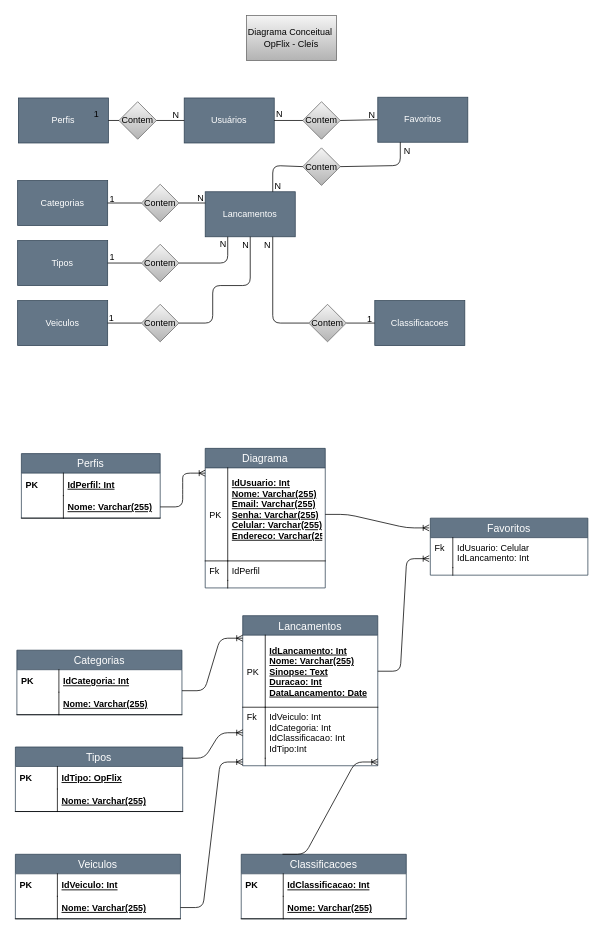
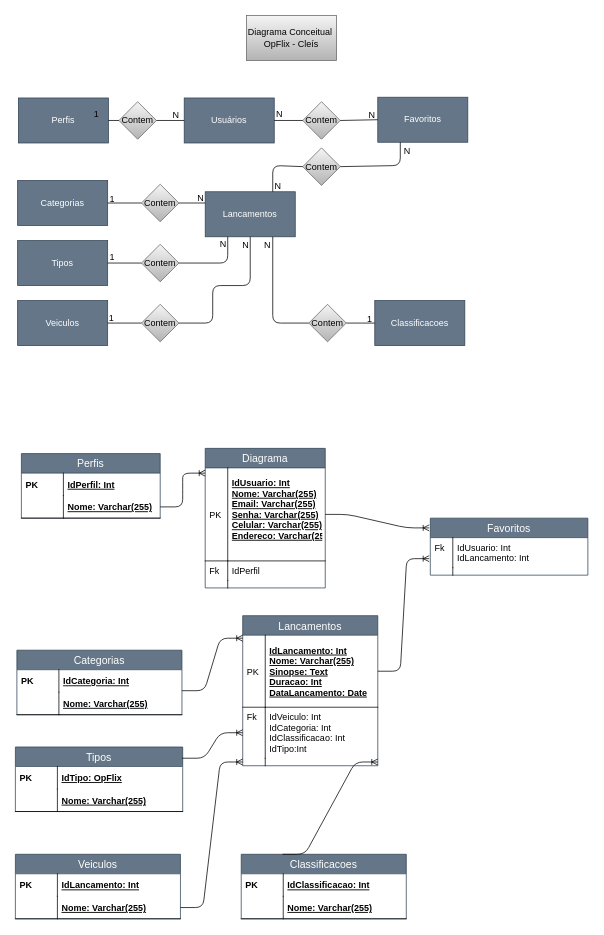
- <mxCell id="74" value="IdUsuario: Celular&#10;IdLancamento: Int" style="shape=partialRectangle;top=0;left=0;right=0;bottom=0;align=left;verticalAlign=top;fillColor=none;spacingLeft=34;spacingRight=4;overflow=hidden;rotatable=0;points=[[0,0.5],[1,0.5]];portConstraint=eastwest;dropTarget=0;fontSize=12;" parent="73" vertex="1"><mxGeometry y="26" width="210" height="40" as="geometry" /></mxCell>
+ <mxCell id="74" value="IdUsuario: Int&#10;IdLancamento: Int" style="shape=partialRectangle;top=0;left=0;right=0;bottom=0;align=left;verticalAlign=top;fillColor=none;spacingLeft=34;spacingRight=4;overflow=hidden;rotatable=0;points=[[0,0.5],[1,0.5]];portConstraint=eastwest;dropTarget=0;fontSize=12;" parent="73" vertex="1"><mxGeometry y="26" width="210" height="40" as="geometry" /></mxCell>
- <mxCell id="68" value="IdVeiculo: Int" style="shape=partialRectangle;top=0;left=0;right=0;bottom=0;align=left;verticalAlign=middle;fillColor=none;spacingLeft=60;spacingRight=4;overflow=hidden;rotatable=0;points=[[0,0.5],[1,0.5]];portConstraint=eastwest;dropTarget=0;fontStyle=5;fontSize=12;" parent="67" vertex="1"><mxGeometry y="26" width="220" height="30" as="geometry" /></mxCell>
+ <mxCell id="68" value="IdLancamento: Int" style="shape=partialRectangle;top=0;left=0;right=0;bottom=0;align=left;verticalAlign=middle;fillColor=none;spacingLeft=60;spacingRight=4;overflow=hidden;rotatable=0;points=[[0,0.5],[1,0.5]];portConstraint=eastwest;dropTarget=0;fontStyle=5;fontSize=12;" parent="67" vertex="1"><mxGeometry y="26" width="220" height="30" as="geometry" /></mxCell>
